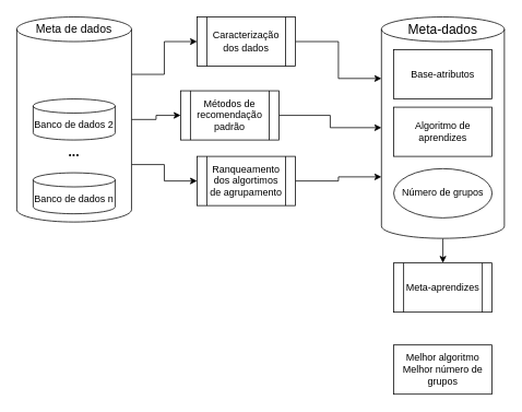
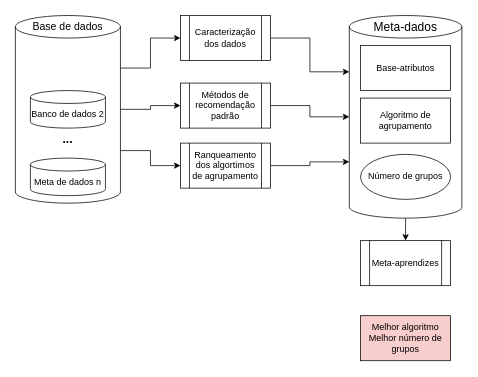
- <mxCell id="17" value="Meta de dados" style="text;html=1;strokeColor=none;fillColor=none;align=center;verticalAlign=middle;whiteSpace=wrap;rounded=0;fontSize=14;" parent="1" vertex="1"><mxGeometry x="30" y="20" width="120" height="30" as="geometry" /></mxCell>
+ <mxCell id="17" value="Base de dados" style="text;html=1;strokeColor=none;fillColor=none;align=center;verticalAlign=middle;whiteSpace=wrap;rounded=0;fontSize=14;" parent="1" vertex="1"><mxGeometry x="30" y="20" width="120" height="30" as="geometry" /></mxCell>
- <mxCell id="12" value="Métodos de recomendação padrão" style="shape=process;whiteSpace=wrap;html=1;backgroundOutline=1;" parent="1" vertex="1"><mxGeometry x="220" y="110" width="120" height="60" as="geometry" /></mxCell>
+ <mxCell id="12" value="Métodos de recomendação padrão" style="shape=process;whiteSpace=wrap;html=1;backgroundOutline=1;" parent="1" vertex="1"><mxGeometry x="240" y="110" width="120" height="60" as="geometry" /></mxCell>
- <mxCell id="22" value="Algoritmo de aprendizes" style="rounded=0;whiteSpace=wrap;html=1;" vertex="1" parent="1"><mxGeometry x="480" y="130" width="120" height="60" as="geometry" /></mxCell>
+ <mxCell id="22" value="Algoritmo de agrupamento" style="rounded=0;whiteSpace=wrap;html=1;" vertex="1" parent="1"><mxGeometry x="480" y="130" width="120" height="60" as="geometry" /></mxCell>
- <mxCell id="15" value="Banco de dados n" style="shape=cylinder3;whiteSpace=wrap;html=1;boundedLbl=1;backgroundOutline=1;size=8.6;" parent="1" vertex="1"><mxGeometry x="40" y="210" width="100" height="50" as="geometry" /></mxCell>
+ <mxCell id="15" value="Meta de dados n" style="shape=cylinder3;whiteSpace=wrap;html=1;boundedLbl=1;backgroundOutline=1;size=8.6;" parent="1" vertex="1"><mxGeometry x="40" y="210" width="100" height="50" as="geometry" /></mxCell>
- <mxCell id="10" value="Melhor algoritmo&lt;br&gt;Melhor número de grupos" style="rounded=0;whiteSpace=wrap;html=1;" parent="1" vertex="1"><mxGeometry x="480" y="420" width="120" height="60" as="geometry" /></mxCell>
+ <mxCell id="10" value="Melhor algoritmo&lt;br&gt;Melhor número de grupos" style="rounded=0;whiteSpace=wrap;html=1;fillColor=#f8cecc;" parent="1" vertex="1"><mxGeometry x="480" y="420" width="120" height="60" as="geometry" /></mxCell>
